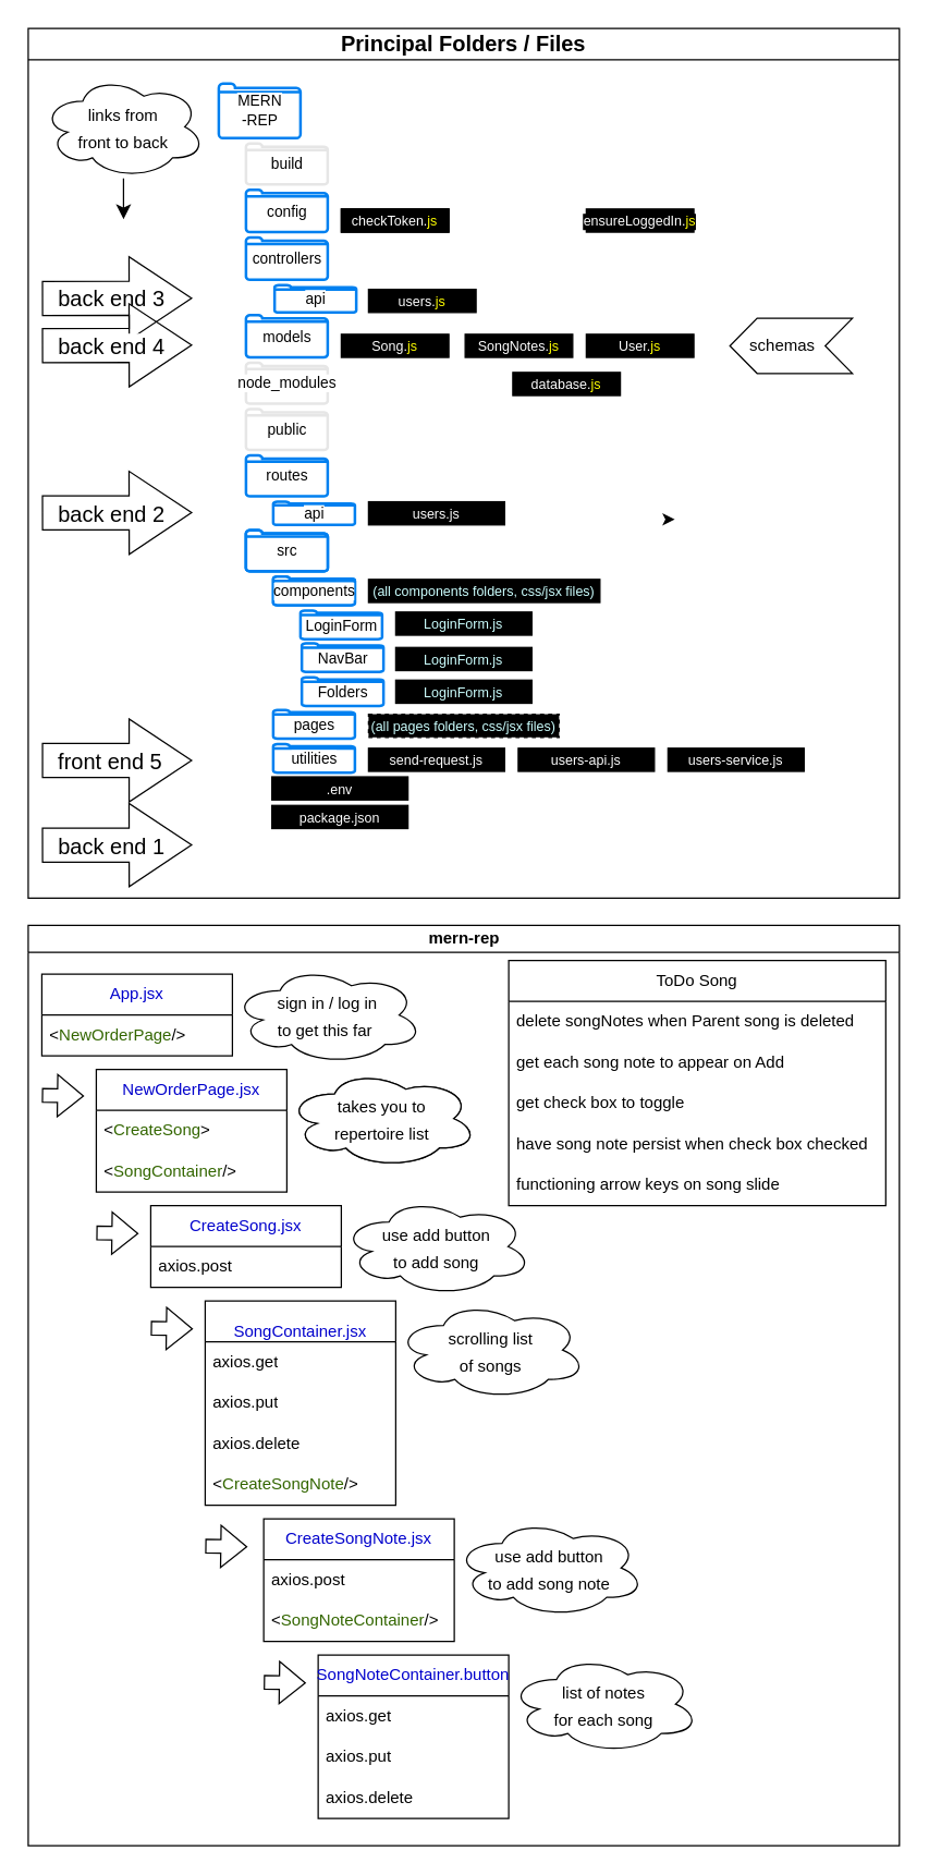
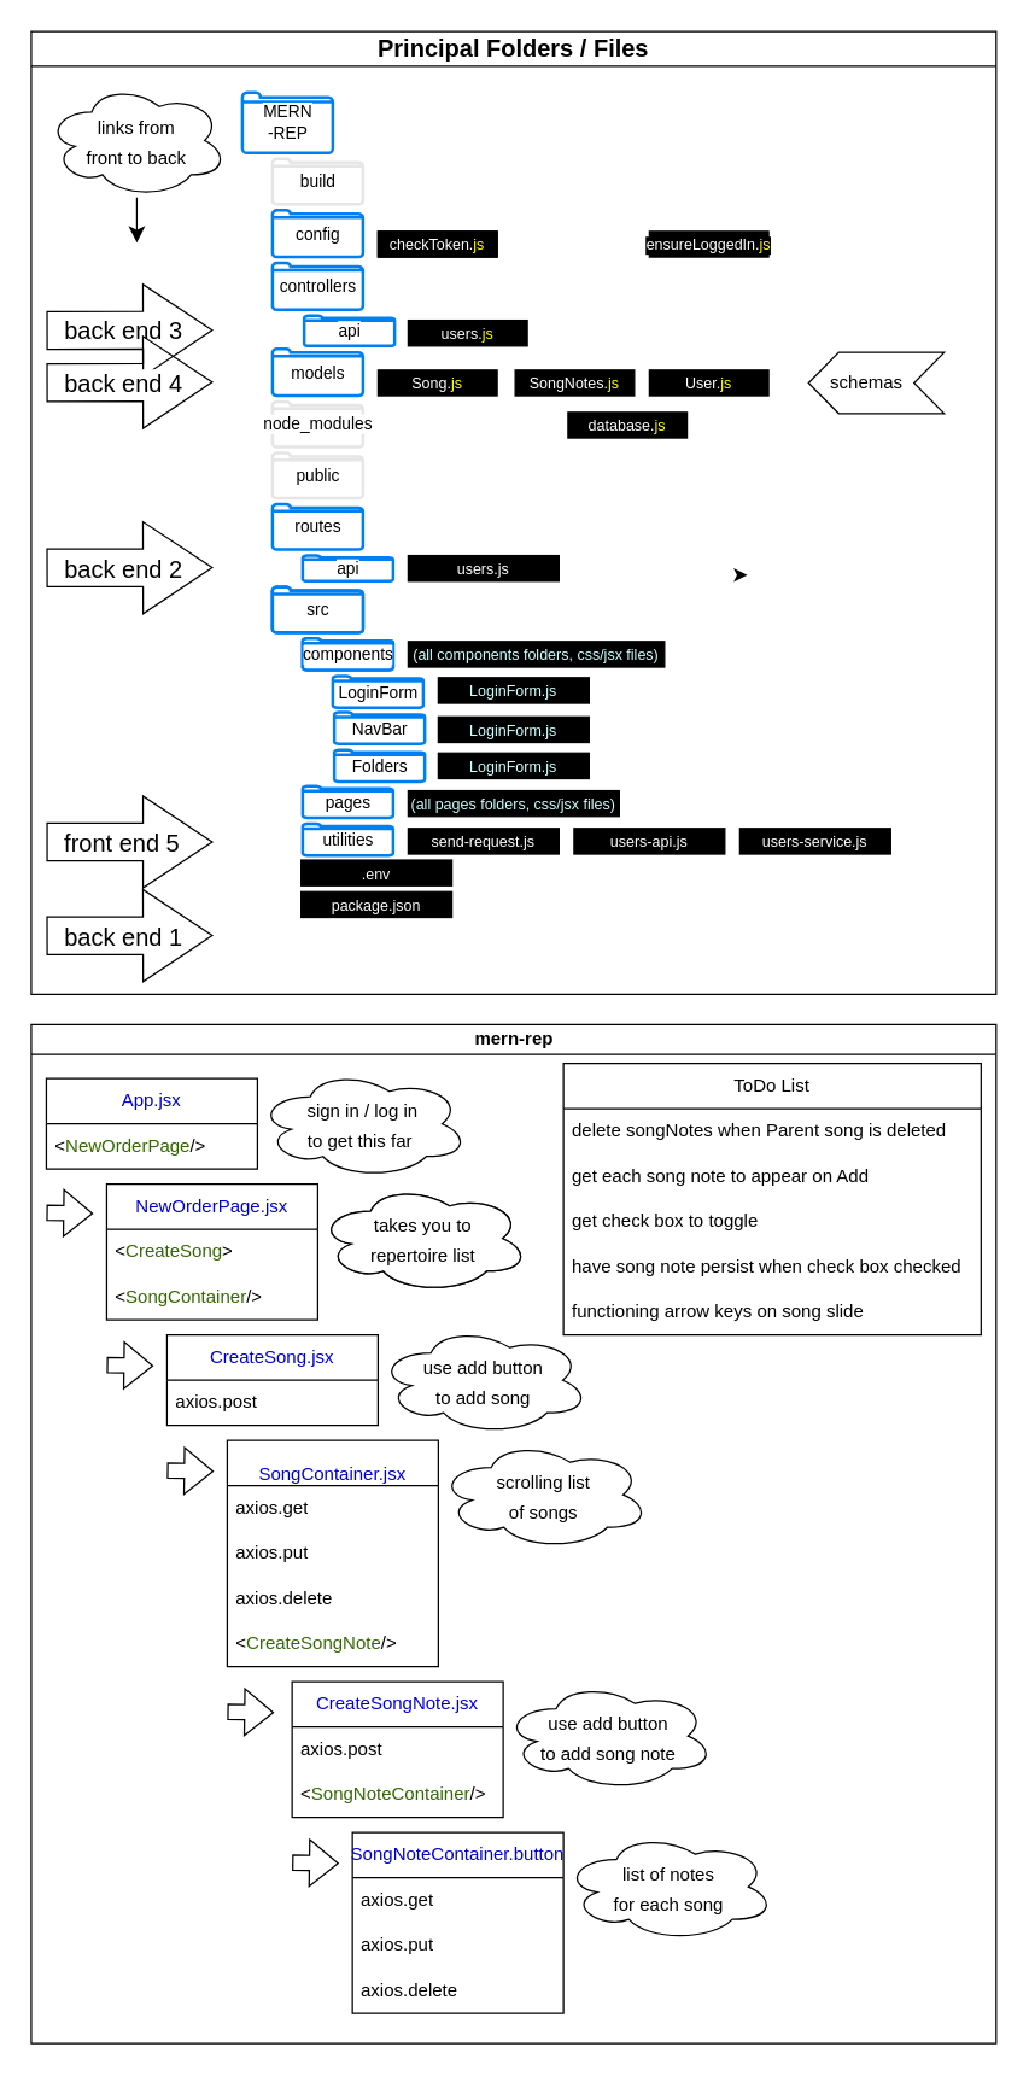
- <mxCell id="87" value="(all pages folders, css/jsx files)" style="rounded=0;whiteSpace=wrap;html=1;fontSize=10;fontColor=#CCFFFF;labelBackgroundColor=#000000;fillColor=#000000;dashed=1;" vertex="1" parent="73"><mxGeometry x="250" y="503.5" width="140" height="17" as="geometry" /></mxCell>
+ <mxCell id="87" value="(all pages folders, css/jsx files)" style="rounded=0;whiteSpace=wrap;html=1;fontSize=10;fontColor=#CCFFFF;labelBackgroundColor=#000000;fillColor=#000000;" vertex="1" parent="73"><mxGeometry x="250" y="503.5" width="140" height="17" as="geometry" /></mxCell>
- <mxCell id="60" value="ToDo Song" style="swimlane;fontStyle=0;childLayout=stackLayout;horizontal=1;startSize=30;horizontalStack=0;resizeParent=1;resizeParentMax=0;resizeLast=0;collapsible=1;marginBottom=0;whiteSpace=wrap;html=1;" vertex="1" parent="30"><mxGeometry x="353" y="26" width="277" height="180" as="geometry" /></mxCell>
+ <mxCell id="60" value="ToDo List" style="swimlane;fontStyle=0;childLayout=stackLayout;horizontal=1;startSize=30;horizontalStack=0;resizeParent=1;resizeParentMax=0;resizeLast=0;collapsible=1;marginBottom=0;whiteSpace=wrap;html=1;" vertex="1" parent="30"><mxGeometry x="353" y="26" width="277" height="180" as="geometry" /></mxCell>
